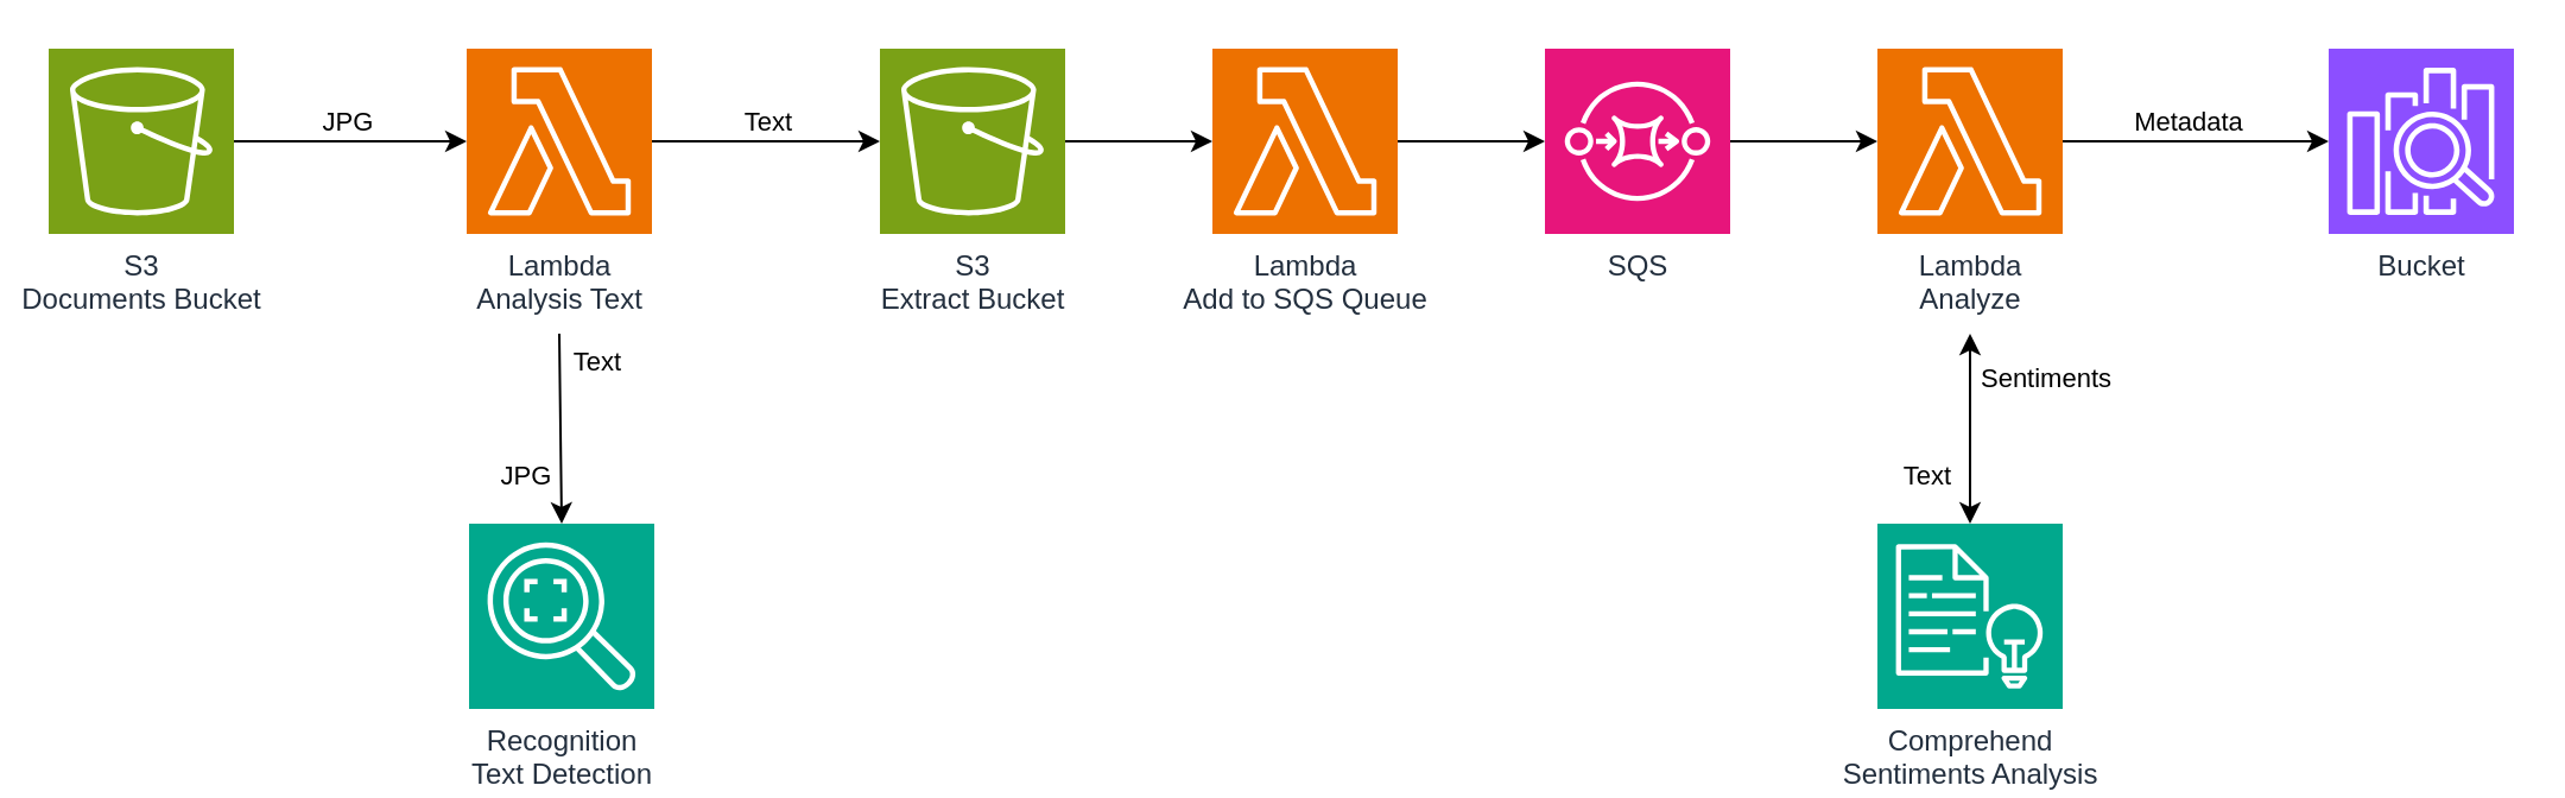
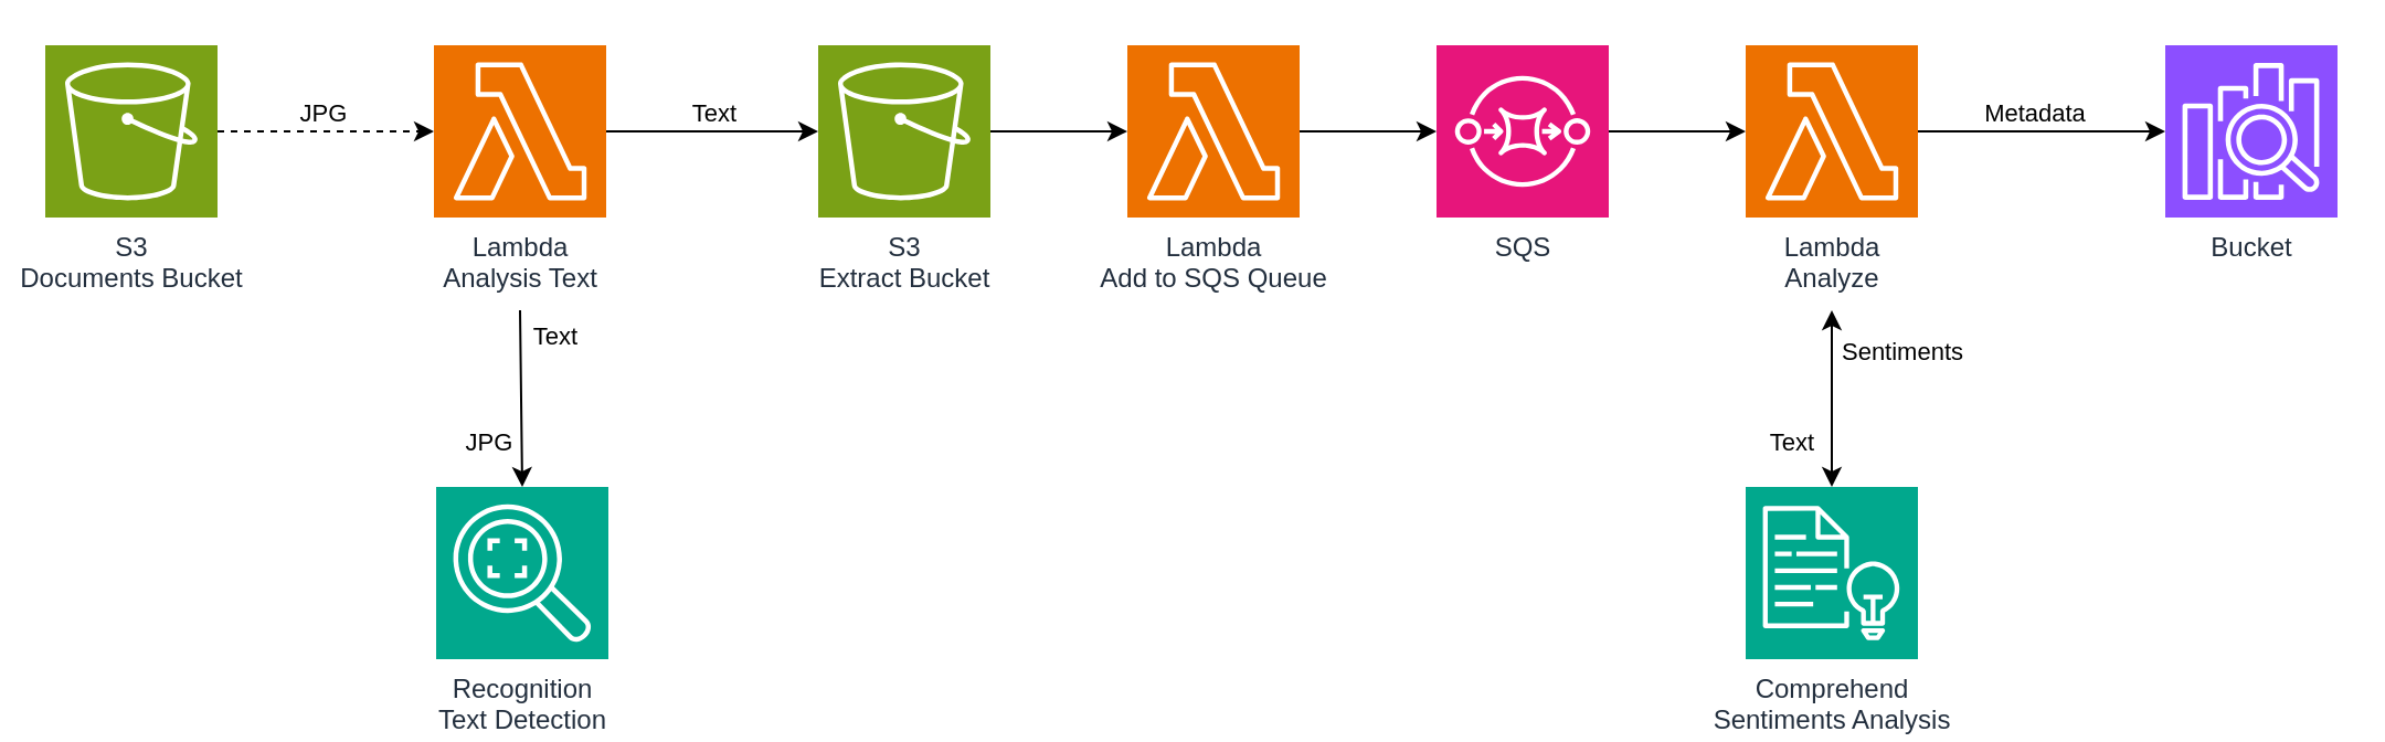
- <mxCell id="6" style="edgeStyle=orthogonalEdgeStyle;rounded=0;orthogonalLoop=1;jettySize=auto;html=1;entryX=0;entryY=0.5;entryDx=0;entryDy=0;entryPerimeter=0;labelPosition=center;verticalLabelPosition=middle;align=center;verticalAlign=top;" edge="1" parent="1" source="2" target="3"><mxGeometry relative="1" as="geometry" /></mxCell>
+ <mxCell id="6" style="edgeStyle=orthogonalEdgeStyle;rounded=0;orthogonalLoop=1;jettySize=auto;html=1;entryX=0;entryY=0.5;entryDx=0;entryDy=0;entryPerimeter=0;labelPosition=center;verticalLabelPosition=middle;align=center;verticalAlign=top;dashed=1;" edge="1" parent="1" source="2" target="3"><mxGeometry relative="1" as="geometry" /></mxCell>
